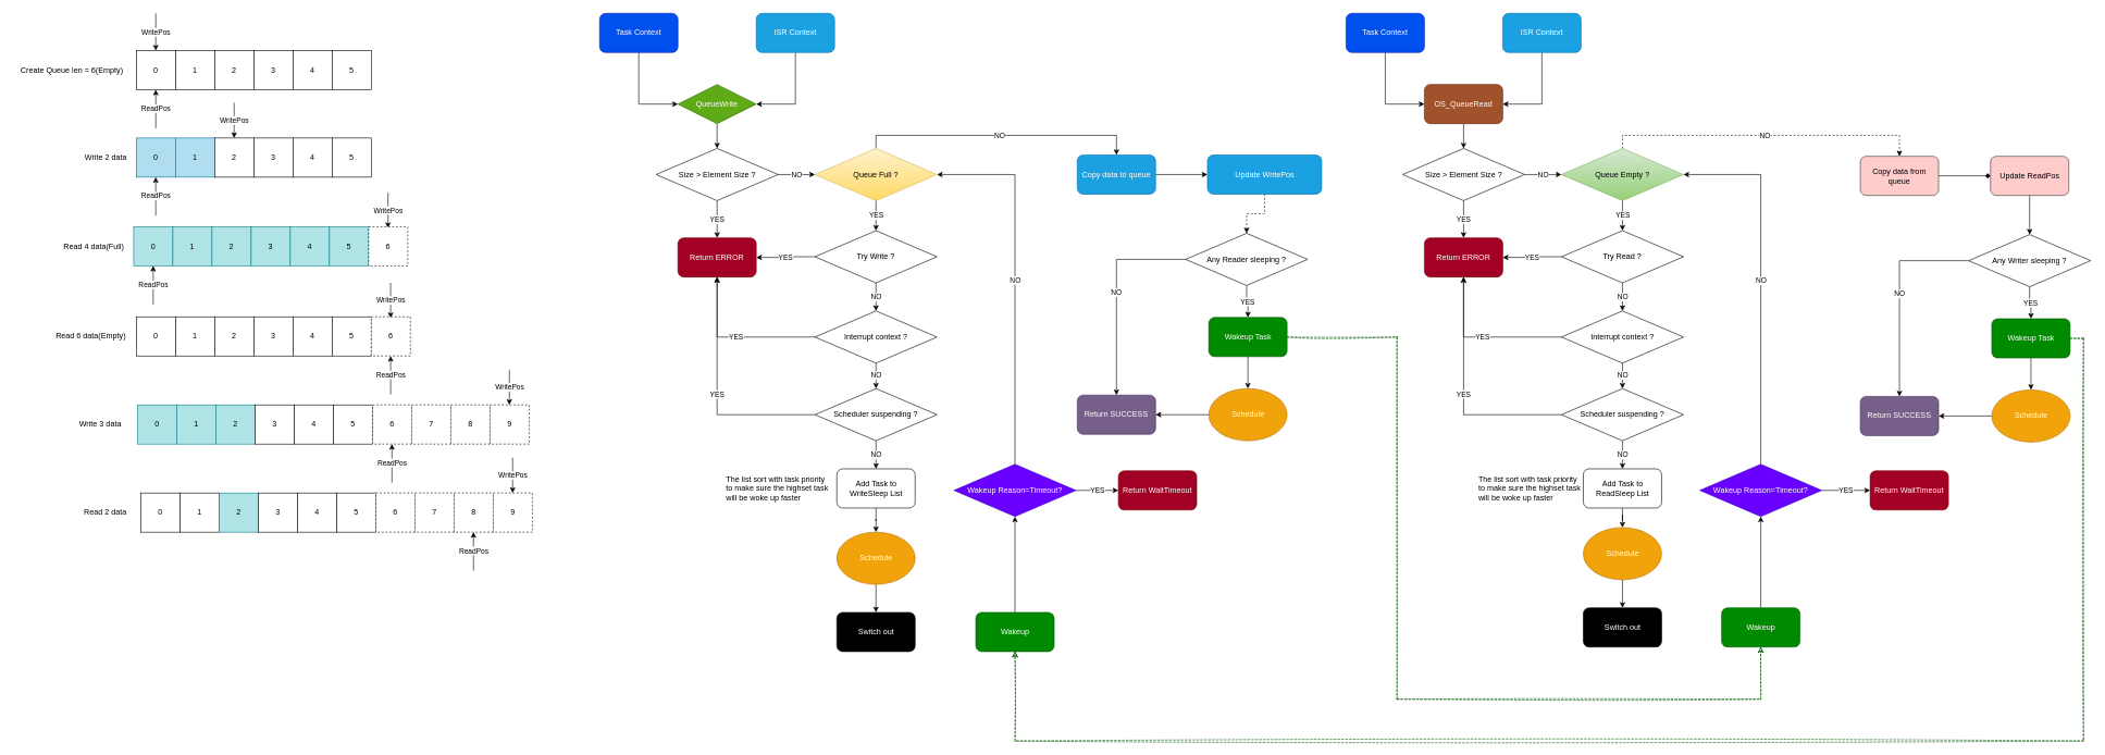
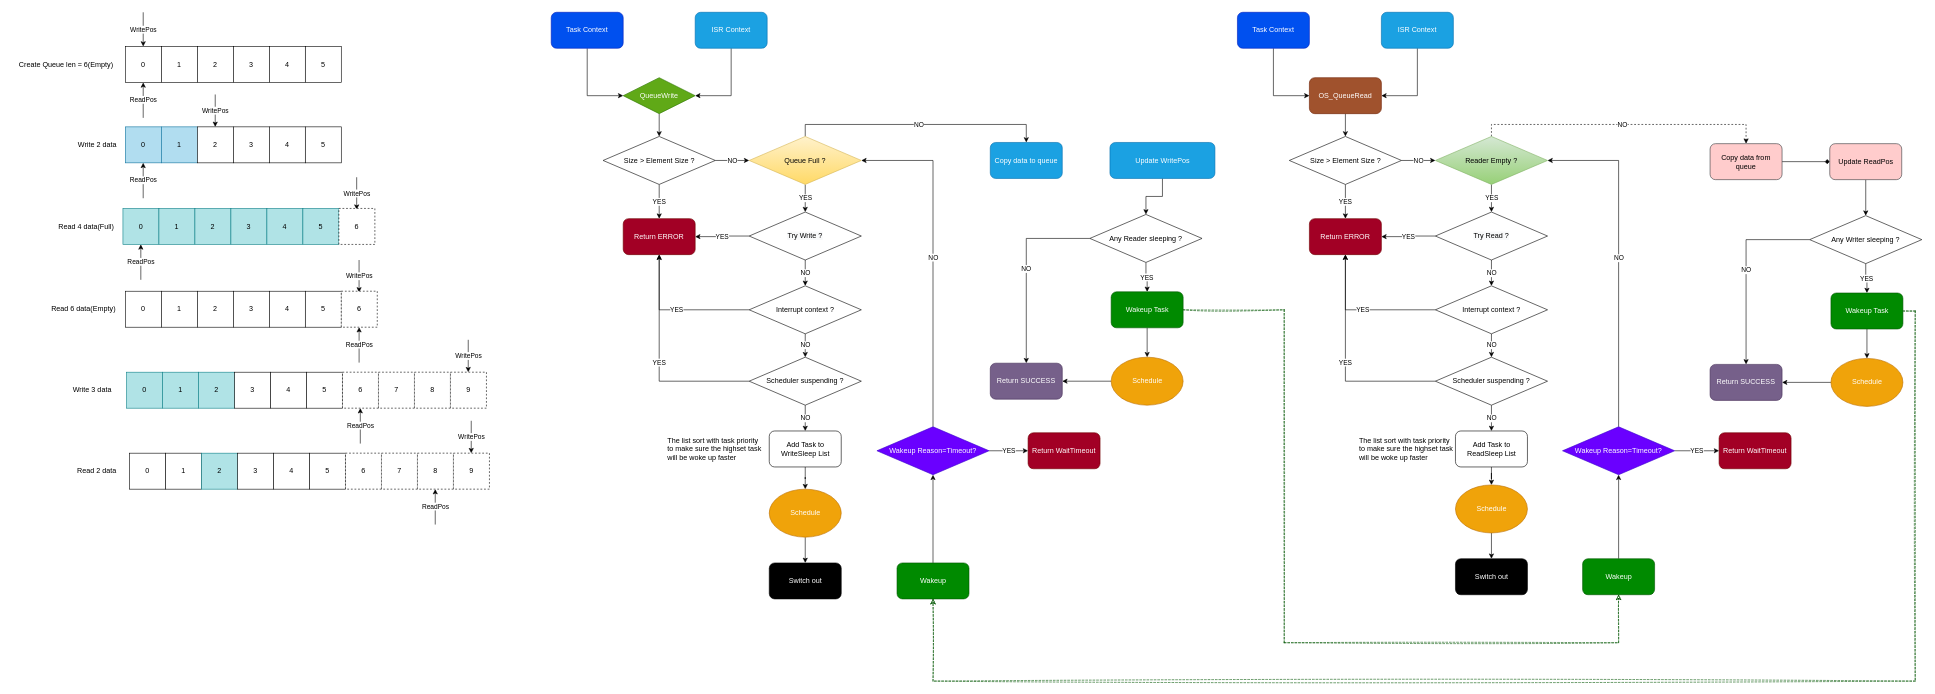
- <mxCell id="33" value="" style="edgeStyle=orthogonalEdgeStyle;rounded=0;orthogonalLoop=1;jettySize=auto;html=1;fontColor=#000000;" parent="1" source="34" target="36" edge="1"><mxGeometry relative="1" as="geometry" /></mxCell>
- <mxCell id="48" value="Queue Empty ?" style="rhombus;whiteSpace=wrap;html=1;fillColor=#d5e8d4;strokeColor=#82b366;gradientColor=#97d077;" parent="1" vertex="1"><mxGeometry x="2392" y="227" width="187" height="80" as="geometry" /></mxCell>
+ <mxCell id="48" value="Reader Empty ?" style="rhombus;whiteSpace=wrap;html=1;fillColor=#d5e8d4;strokeColor=#82b366;gradientColor=#97d077;" parent="1" vertex="1"><mxGeometry x="2392" y="227" width="187" height="80" as="geometry" /></mxCell>
- <mxCell id="35" style="edgeStyle=orthogonalEdgeStyle;rounded=0;orthogonalLoop=1;jettySize=auto;html=1;exitX=0.5;exitY=1;exitDx=0;exitDy=0;entryX=0.5;entryY=0;entryDx=0;entryDy=0;fontColor=#000000;dashed=1;" parent="1" source="36" target="29" edge="1"><mxGeometry relative="1" as="geometry"><mxPoint x="1818" y="269" as="targetPoint" /></mxGeometry></mxCell>
+ <mxCell id="35" style="edgeStyle=orthogonalEdgeStyle;rounded=0;orthogonalLoop=1;jettySize=auto;html=1;exitX=0.5;exitY=1;exitDx=0;exitDy=0;entryX=0.5;entryY=0;entryDx=0;entryDy=0;fontColor=#000000;" parent="1" source="36" target="29" edge="1"><mxGeometry relative="1" as="geometry"><mxPoint x="1818" y="269" as="targetPoint" /></mxGeometry></mxCell>
